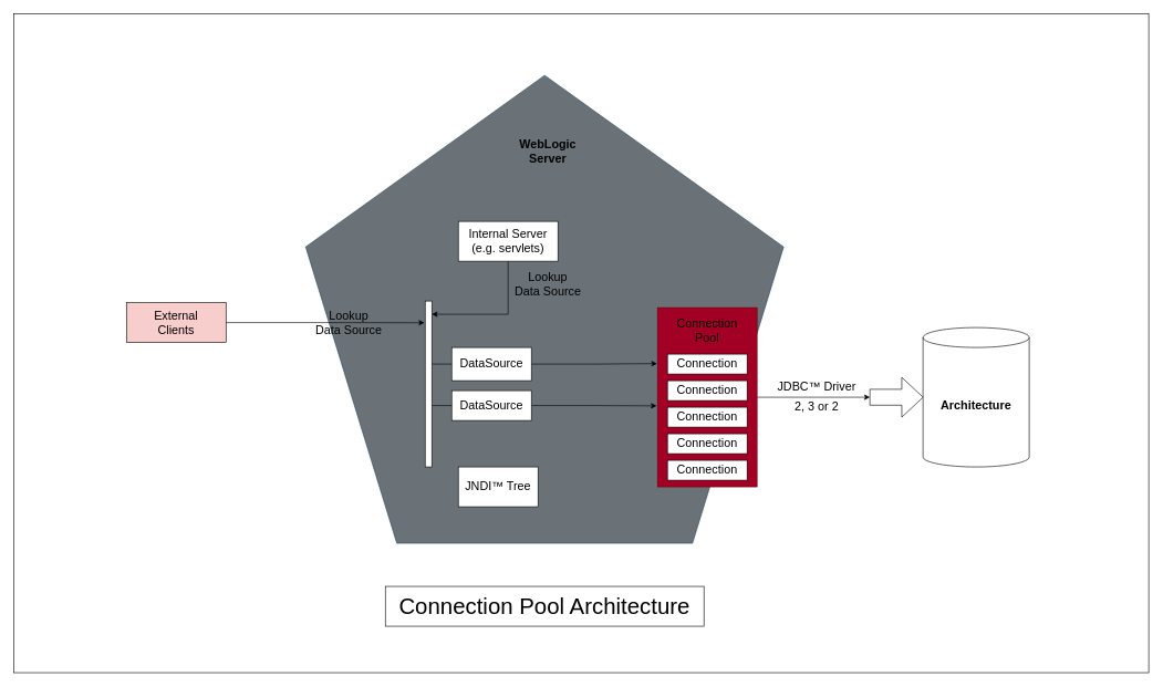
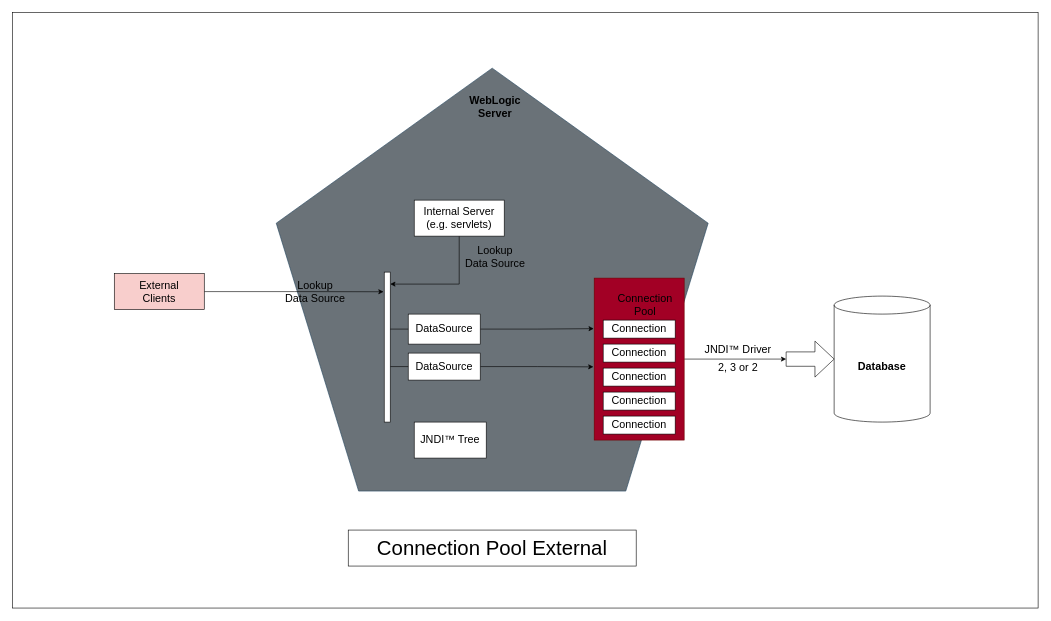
- <mxCell id="4" value="&lt;span style=&quot;font-size: 18px;&quot;&gt;&lt;b&gt;WebLogic Server&lt;/b&gt;&lt;/span&gt;" style="text;html=1;strokeColor=none;fillColor=none;align=center;verticalAlign=middle;whiteSpace=wrap;rounded=0;" vertex="1" parent="1"><mxGeometry x="755" y="213" width="140" height="30" as="geometry" /></mxCell>
+ <mxCell id="4" value="&lt;span style=&quot;font-size: 18px;&quot;&gt;&lt;b&gt;WebLogic Server&lt;/b&gt;&lt;/span&gt;" style="text;html=1;strokeColor=none;fillColor=none;align=center;verticalAlign=middle;whiteSpace=wrap;rounded=0;" vertex="1" parent="1"><mxGeometry x="755" y="163" width="140" height="30" as="geometry" /></mxCell>
- <mxCell id="7" value="Connection Pool" style="text;html=1;strokeColor=none;fillColor=none;align=center;verticalAlign=middle;whiteSpace=wrap;rounded=0;fontSize=18;" vertex="1" parent="1"><mxGeometry x="1035" y="483" width="60" height="30" as="geometry" /></mxCell>
+ <mxCell id="7" value="Connection Pool" style="text;html=1;strokeColor=none;fillColor=none;align=center;verticalAlign=middle;whiteSpace=wrap;rounded=0;fontSize=18;" vertex="1" parent="1"><mxGeometry x="1045" y="493" width="60" height="30" as="geometry" /></mxCell>
- <mxCell id="23" value="JDBC™ Driver" style="text;html=1;strokeColor=none;fillColor=none;align=center;verticalAlign=middle;whiteSpace=wrap;rounded=0;fontSize=18;" vertex="1" parent="1"><mxGeometry x="1160" y="568" width="140" height="30" as="geometry" /></mxCell>
+ <mxCell id="23" value="JNDI™ Driver" style="text;html=1;strokeColor=none;fillColor=none;align=center;verticalAlign=middle;whiteSpace=wrap;rounded=0;fontSize=18;" vertex="1" parent="1"><mxGeometry x="1160" y="568" width="140" height="30" as="geometry" /></mxCell>
- <mxCell id="21" value="&lt;b&gt;Architecture&lt;/b&gt;" style="shape=cylinder3;whiteSpace=wrap;html=1;boundedLbl=1;backgroundOutline=1;size=15;fontSize=18;" vertex="1" parent="1"><mxGeometry x="1390" y="493" width="160" height="210" as="geometry" /></mxCell>
+ <mxCell id="21" value="&lt;b&gt;Database&lt;/b&gt;" style="shape=cylinder3;whiteSpace=wrap;html=1;boundedLbl=1;backgroundOutline=1;size=15;fontSize=18;" vertex="1" parent="1"><mxGeometry x="1390" y="493" width="160" height="210" as="geometry" /></mxCell>
- <mxCell id="31" value="&lt;font style=&quot;font-size: 34px;&quot;&gt;Connection Pool Architecture&lt;/font&gt;" style="rounded=0;whiteSpace=wrap;html=1;fontSize=18;" vertex="1" parent="1"><mxGeometry x="580" y="883" width="480" height="60" as="geometry" /></mxCell>
+ <mxCell id="31" value="&lt;font style=&quot;font-size: 34px;&quot;&gt;Connection Pool External&lt;/font&gt;" style="rounded=0;whiteSpace=wrap;html=1;fontSize=18;" vertex="1" parent="1"><mxGeometry x="580" y="883" width="480" height="60" as="geometry" /></mxCell>
